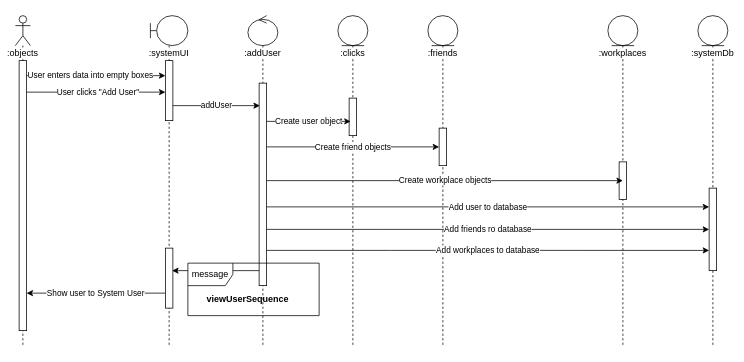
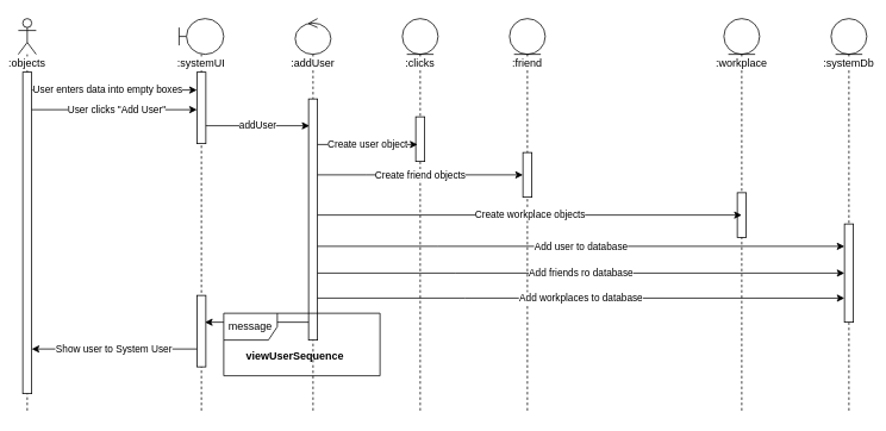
- <mxCell id="11" value=":friends" style="shape=umlLifeline;participant=umlEntity;perimeter=lifelinePerimeter;whiteSpace=wrap;html=1;container=1;collapsible=0;recursiveResize=0;verticalAlign=top;spacingTop=36;labelBackgroundColor=#ffffff;outlineConnect=0;" vertex="1" parent="1"><mxGeometry x="570" y="20" width="40" height="440" as="geometry" /></mxCell>
+ <mxCell id="11" value=":friend" style="shape=umlLifeline;participant=umlEntity;perimeter=lifelinePerimeter;whiteSpace=wrap;html=1;container=1;collapsible=0;recursiveResize=0;verticalAlign=top;spacingTop=36;labelBackgroundColor=#ffffff;outlineConnect=0;" vertex="1" parent="1"><mxGeometry x="570" y="20" width="40" height="440" as="geometry" /></mxCell>
- <mxCell id="13" value=":workplaces" style="shape=umlLifeline;participant=umlEntity;perimeter=lifelinePerimeter;whiteSpace=wrap;html=1;container=1;collapsible=0;recursiveResize=0;verticalAlign=top;spacingTop=36;labelBackgroundColor=#ffffff;outlineConnect=0;" vertex="1" parent="1"><mxGeometry x="810" y="20" width="40" height="440" as="geometry" /></mxCell>
+ <mxCell id="13" value=":workplace" style="shape=umlLifeline;participant=umlEntity;perimeter=lifelinePerimeter;whiteSpace=wrap;html=1;container=1;collapsible=0;recursiveResize=0;verticalAlign=top;spacingTop=36;labelBackgroundColor=#ffffff;outlineConnect=0;" vertex="1" parent="1"><mxGeometry x="810" y="20" width="40" height="440" as="geometry" /></mxCell>
